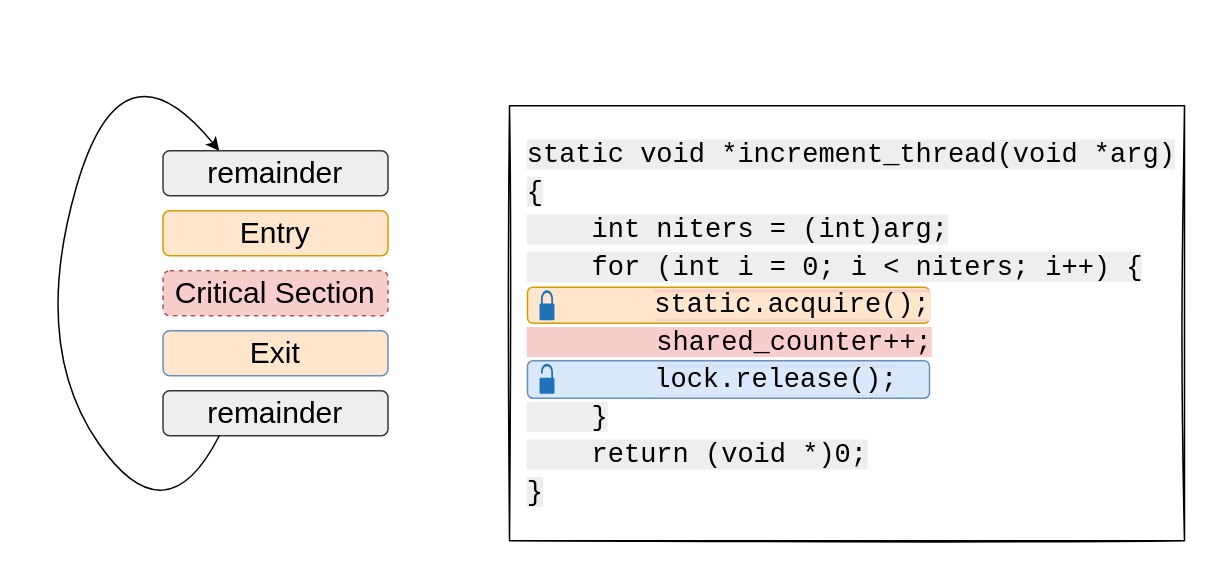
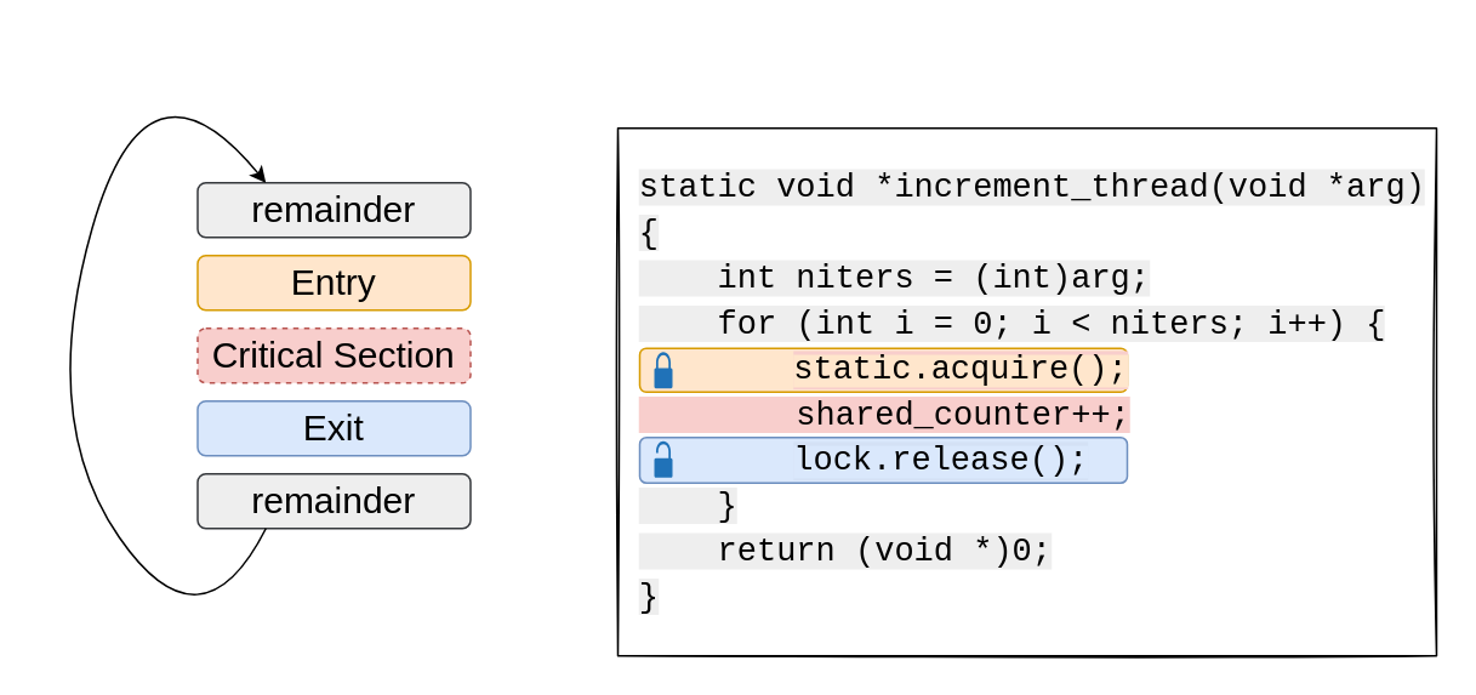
- <mxCell id="5" value="&lt;font style=&quot;font-size: 20px;&quot;&gt;Exit&lt;/font&gt;" style="rounded=1;whiteSpace=wrap;html=1;fillColor=#ffe6cc;strokeColor=#6c8ebf;fontSize=18;glass=0;" parent="1" vertex="1"><mxGeometry x="108" y="220" width="150" height="30" as="geometry" /></mxCell>
+ <mxCell id="5" value="&lt;font style=&quot;font-size: 20px;&quot;&gt;Exit&lt;/font&gt;" style="rounded=1;whiteSpace=wrap;html=1;fillColor=#dae8fc;strokeColor=#6c8ebf;fontSize=18;glass=0;" parent="1" vertex="1"><mxGeometry x="108" y="220" width="150" height="30" as="geometry" /></mxCell>
